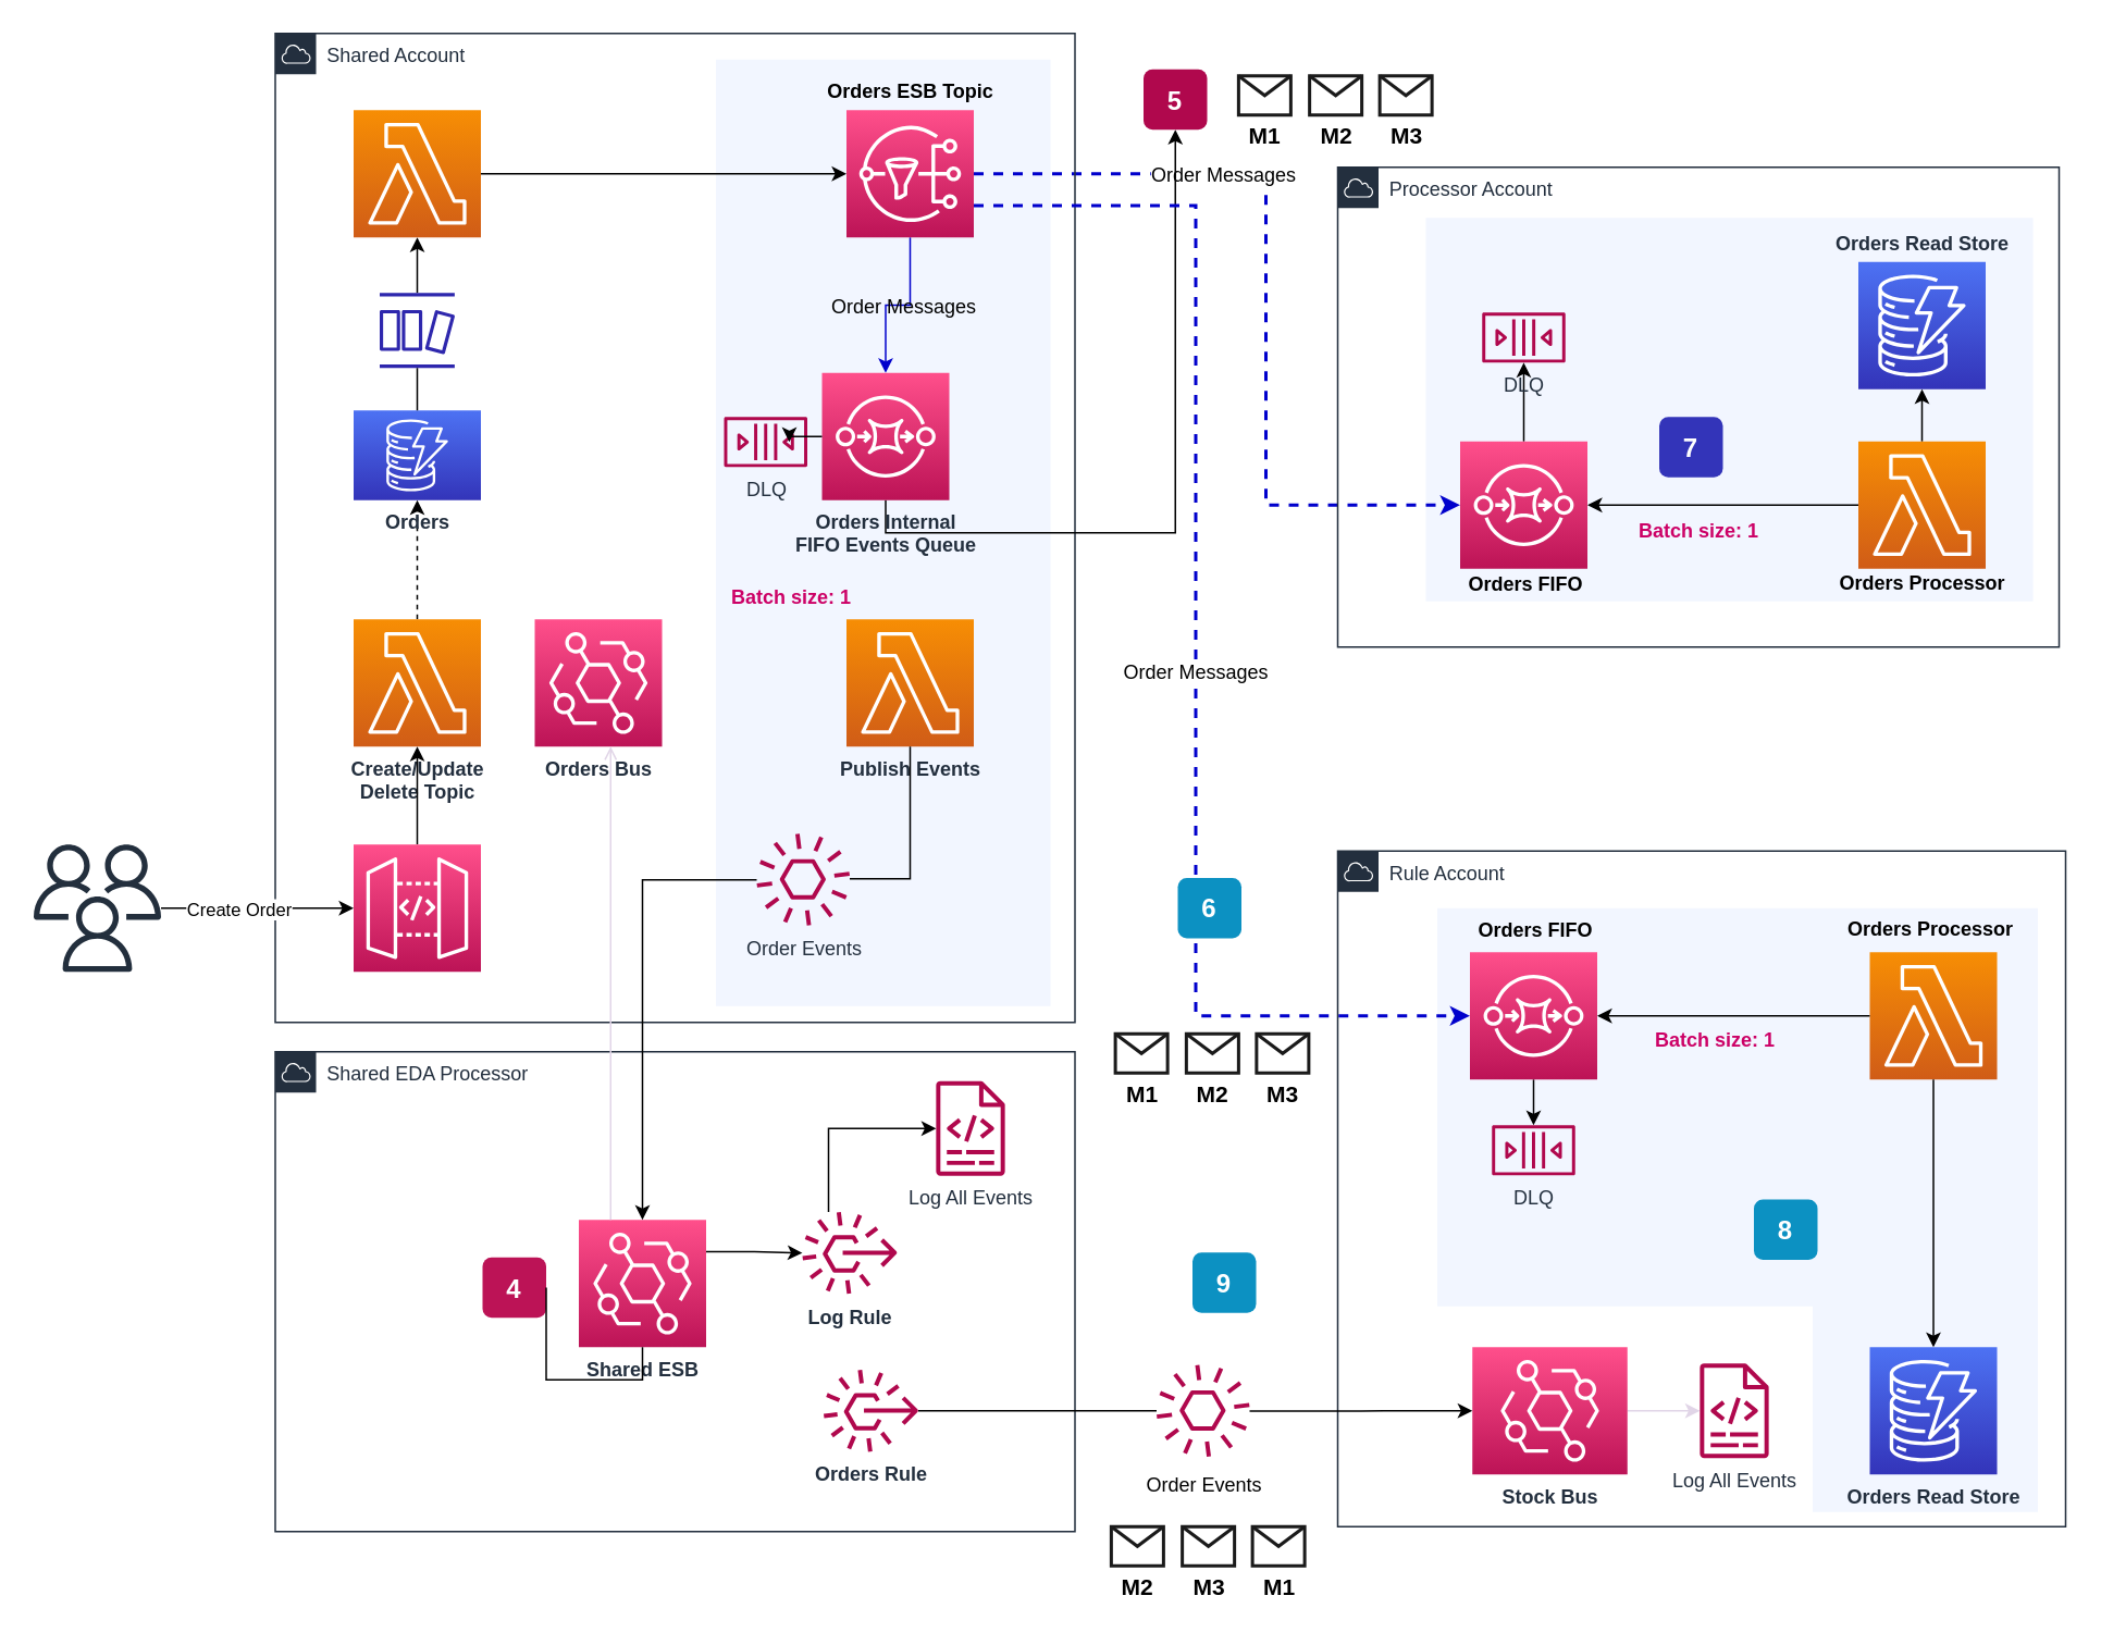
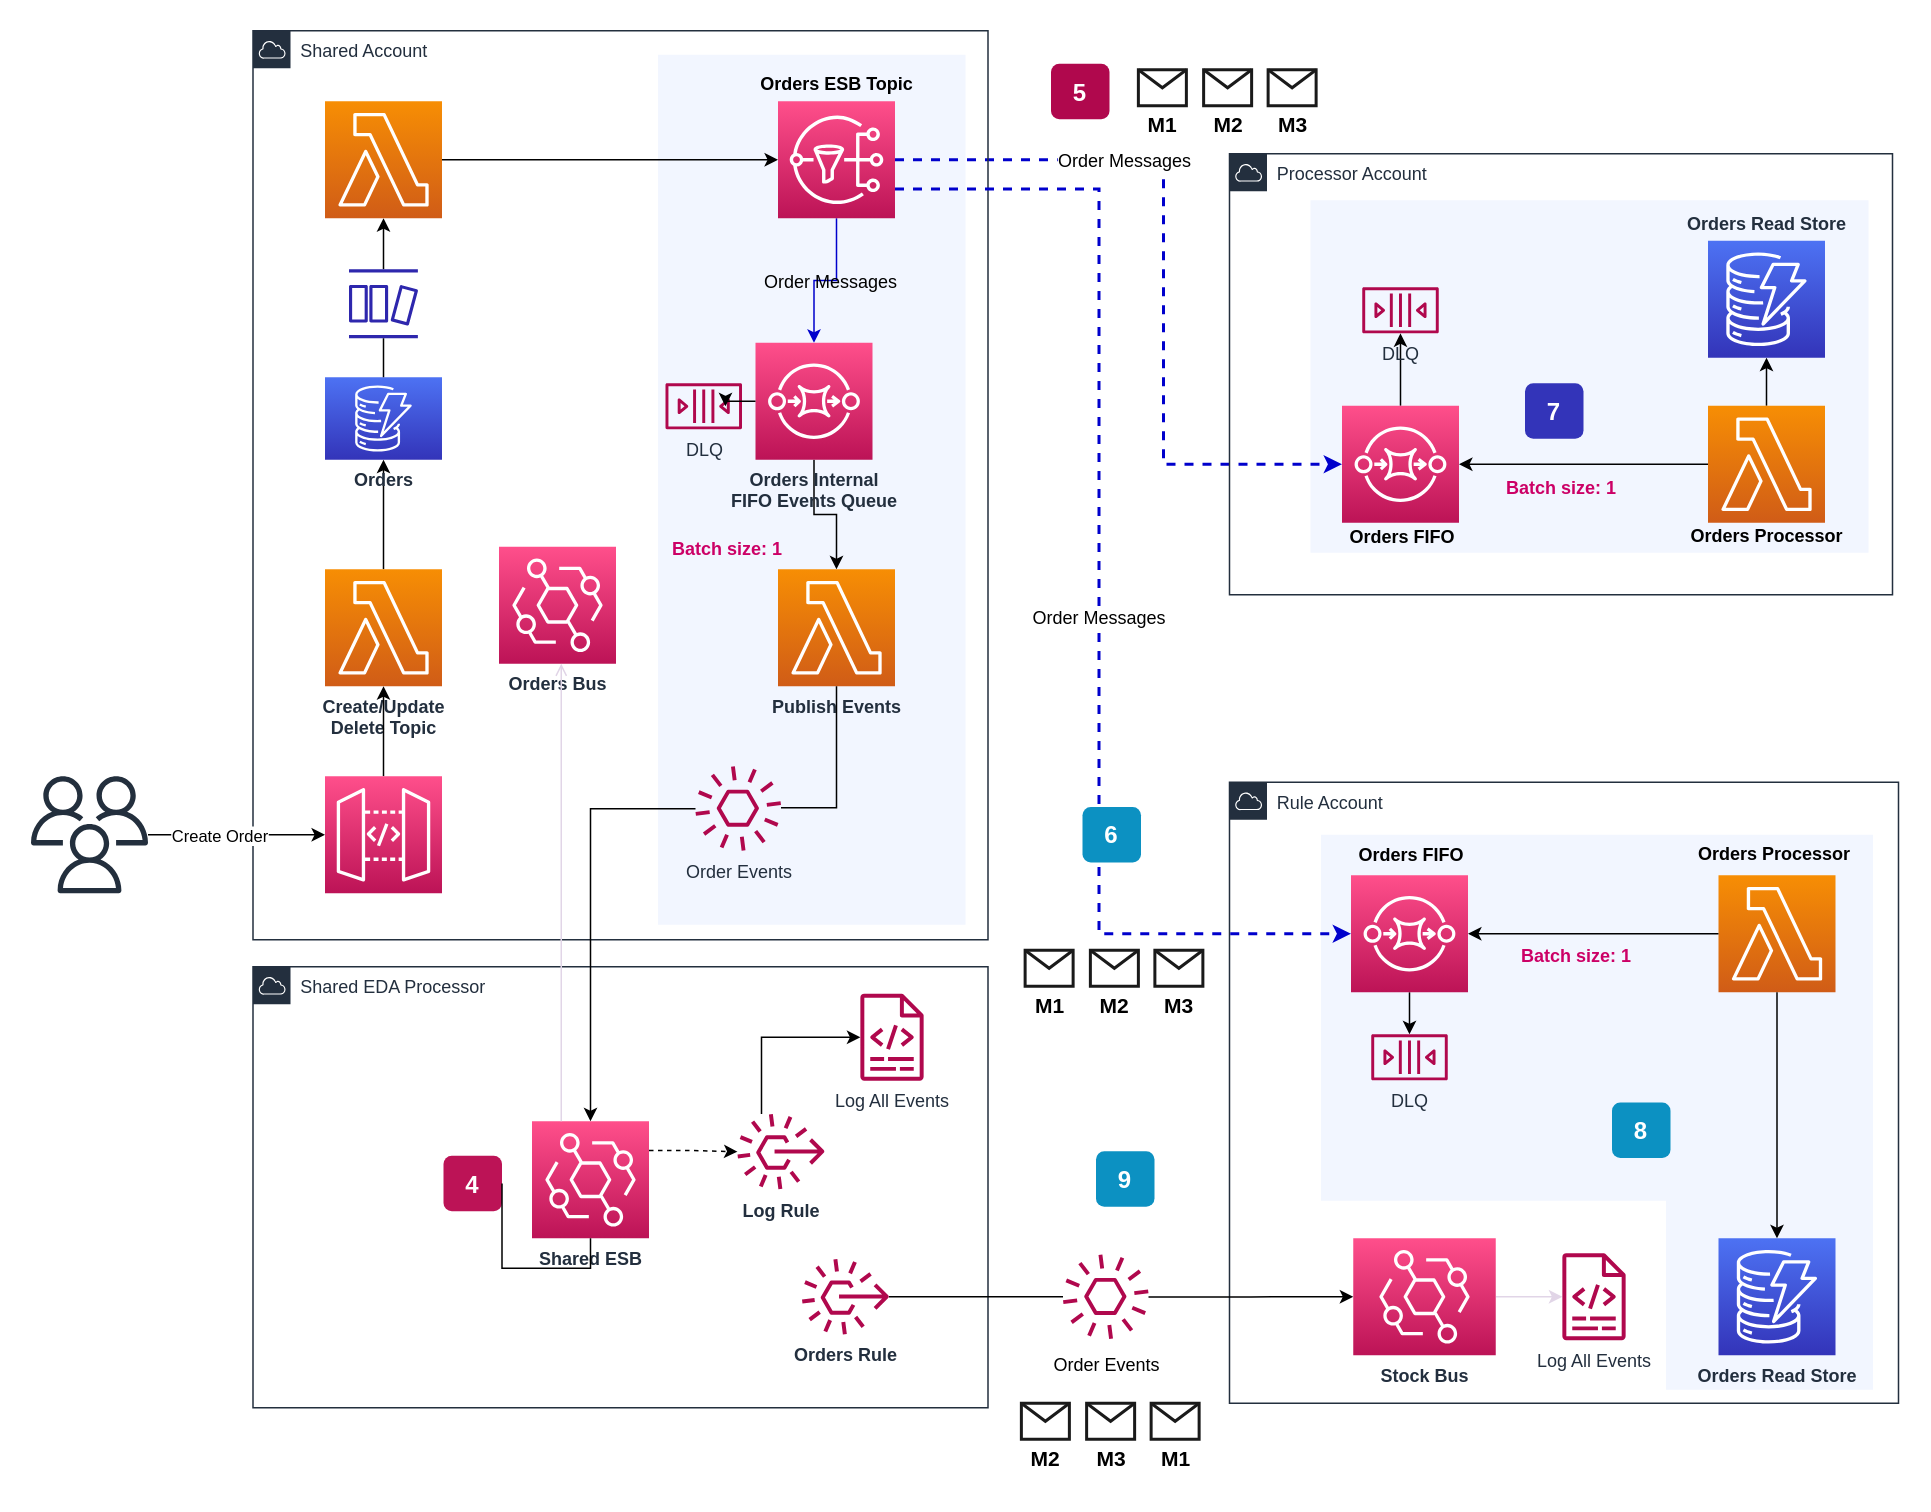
- <mxCell id="40" style="edgeStyle=orthogonalEdgeStyle;rounded=0;orthogonalLoop=1;jettySize=auto;html=1;exitX=0.5;exitY=1;exitDx=0;exitDy=0;exitPerimeter=0;fontSize=12;" parent="31" source="41" target="79" edge="1"><mxGeometry relative="1" as="geometry" /></mxCell>
+ <mxCell id="40" style="edgeStyle=orthogonalEdgeStyle;rounded=0;orthogonalLoop=1;jettySize=auto;html=1;exitX=0.5;exitY=1;exitDx=0;exitDy=0;exitPerimeter=0;fontSize=12;" parent="31" source="41" target="42" edge="1"><mxGeometry relative="1" as="geometry" /></mxCell>
- <mxCell id="33" style="edgeStyle=orthogonalEdgeStyle;rounded=0;orthogonalLoop=1;jettySize=auto;html=1;exitX=0.5;exitY=0;exitDx=0;exitDy=0;exitPerimeter=0;fontSize=12;dashed=1;" parent="31" source="34" target="45" edge="1"><mxGeometry relative="1" as="geometry" /></mxCell>
+ <mxCell id="33" style="edgeStyle=orthogonalEdgeStyle;rounded=0;orthogonalLoop=1;jettySize=auto;html=1;exitX=0.5;exitY=0;exitDx=0;exitDy=0;exitPerimeter=0;fontSize=12;" parent="31" source="34" target="45" edge="1"><mxGeometry relative="1" as="geometry" /></mxCell>
- <mxCell id="49" value="&lt;b&gt;Orders Bus&lt;/b&gt;" style="sketch=0;points=[[0,0,0],[0.25,0,0],[0.5,0,0],[0.75,0,0],[1,0,0],[0,1,0],[0.25,1,0],[0.5,1,0],[0.75,1,0],[1,1,0],[0,0.25,0],[0,0.5,0],[0,0.75,0],[1,0.25,0],[1,0.5,0],[1,0.75,0]];outlineConnect=0;fontColor=#232F3E;gradientColor=#FF4F8B;gradientDirection=north;fillColor=#BC1356;strokeColor=#ffffff;dashed=0;verticalLabelPosition=bottom;verticalAlign=top;align=center;html=1;fontSize=12;fontStyle=0;aspect=fixed;shape=mxgraph.aws4.resourceIcon;resIcon=mxgraph.aws4.eventbridge;" parent="31" vertex="1"><mxGeometry x="159" y="359" width="78" height="78" as="geometry" /></mxCell>
+ <mxCell id="49" value="&lt;b&gt;Orders Bus&lt;/b&gt;" style="sketch=0;points=[[0,0,0],[0.25,0,0],[0.5,0,0],[0.75,0,0],[1,0,0],[0,1,0],[0.25,1,0],[0.5,1,0],[0.75,1,0],[1,1,0],[0,0.25,0],[0,0.5,0],[0,0.75,0],[1,0.25,0],[1,0.5,0],[1,0.75,0]];outlineConnect=0;fontColor=#232F3E;gradientColor=#FF4F8B;gradientDirection=north;fillColor=#BC1356;strokeColor=#ffffff;dashed=0;verticalLabelPosition=bottom;verticalAlign=top;align=center;html=1;fontSize=12;fontStyle=0;aspect=fixed;shape=mxgraph.aws4.resourceIcon;resIcon=mxgraph.aws4.eventbridge;" parent="31" vertex="1"><mxGeometry x="164" y="344" width="78" height="78" as="geometry" /></mxCell>
- <mxCell id="51" style="edgeStyle=orthogonalEdgeStyle;rounded=0;orthogonalLoop=1;jettySize=auto;html=1;exitX=1;exitY=0.25;exitDx=0;exitDy=0;exitPerimeter=0;strokeWidth=1;" parent="50" source="52" target="55" edge="1"><mxGeometry relative="1" as="geometry" /></mxCell>
+ <mxCell id="51" style="edgeStyle=orthogonalEdgeStyle;rounded=0;orthogonalLoop=1;jettySize=auto;html=1;exitX=1;exitY=0.25;exitDx=0;exitDy=0;exitPerimeter=0;strokeWidth=1;dashed=1;" parent="50" source="52" target="55" edge="1"><mxGeometry relative="1" as="geometry" /></mxCell>
- <mxCell id="64" value="&lt;b&gt;Orders Rule&lt;/b&gt;" style="sketch=0;outlineConnect=0;fontColor=#232F3E;gradientColor=none;fillColor=#B0084D;strokeColor=none;dashed=0;verticalLabelPosition=bottom;verticalAlign=top;align=center;html=1;fontSize=12;fontStyle=0;aspect=fixed;pointerEvents=1;shape=mxgraph.aws4.rule_3;" parent="1" vertex="1"><mxGeometry x="504" y="838.72" width="58" height="50.56" as="geometry" /></mxCell>
+ <mxCell id="64" value="&lt;b&gt;Orders Rule&lt;/b&gt;" style="sketch=0;outlineConnect=0;fontColor=#232F3E;gradientColor=none;fillColor=#B0084D;strokeColor=none;dashed=0;verticalLabelPosition=bottom;verticalAlign=top;align=center;html=1;fontSize=12;fontStyle=0;aspect=fixed;pointerEvents=1;shape=mxgraph.aws4.rule_3;" parent="1" vertex="1"><mxGeometry x="534" y="838.72" width="58" height="50.56" as="geometry" /></mxCell>
